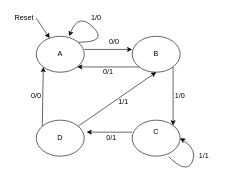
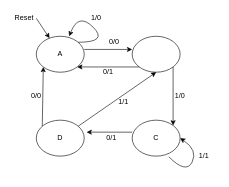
- <mxCell id="5" value="B" style="text;html=1;strokeColor=none;fillColor=none;align=center;verticalAlign=middle;whiteSpace=wrap;rounded=0;" vertex="1" parent="1"><mxGeometry x="240" y="80" width="40" height="20" as="geometry" /></mxCell>
- <mxCell id="7" value="C" style="text;html=1;strokeColor=none;fillColor=none;align=center;verticalAlign=middle;whiteSpace=wrap;rounded=0;" vertex="1" parent="1"><mxGeometry x="240" y="210" width="40" height="20" as="geometry" /></mxCell>
+ <mxCell id="7" value="C" style="text;html=1;strokeColor=none;fillColor=none;align=center;verticalAlign=middle;whiteSpace=wrap;rounded=0;" vertex="1" parent="1"><mxGeometry x="240" y="220" width="40" height="20" as="geometry" /></mxCell>
